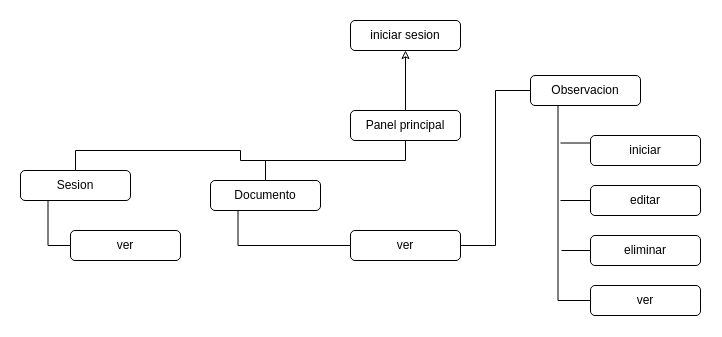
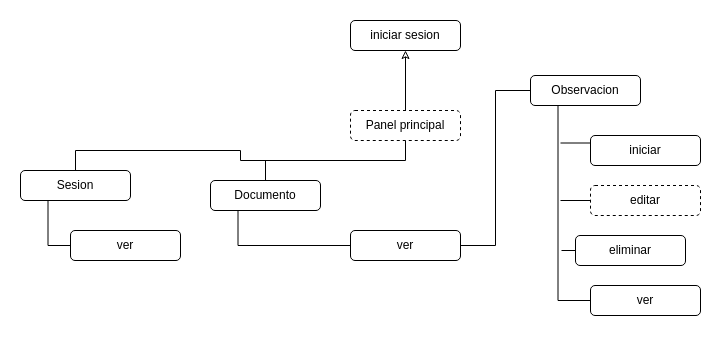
- <mxCell id="5" value="Panel principal" style="rounded=1;whiteSpace=wrap;html=1;" parent="1" vertex="1"><mxGeometry x="350" y="110" width="110" height="30" as="geometry" /></mxCell>
+ <mxCell id="5" value="Panel principal" style="rounded=1;whiteSpace=wrap;html=1;dashed=1;" parent="1" vertex="1"><mxGeometry x="350" y="110" width="110" height="30" as="geometry" /></mxCell>
- <mxCell id="19" value="editar" style="rounded=1;whiteSpace=wrap;html=1;" parent="1" vertex="1"><mxGeometry x="590" y="185" width="110" height="30" as="geometry" /></mxCell>
+ <mxCell id="19" value="editar" style="rounded=1;whiteSpace=wrap;html=1;dashed=1;" parent="1" vertex="1"><mxGeometry x="590" y="185" width="110" height="30" as="geometry" /></mxCell>
- <mxCell id="21" value="eliminar" style="rounded=1;whiteSpace=wrap;html=1;" parent="1" vertex="1"><mxGeometry x="590" y="235" width="110" height="30" as="geometry" /></mxCell>
+ <mxCell id="21" value="eliminar" style="rounded=1;whiteSpace=wrap;html=1;" parent="1" vertex="1"><mxGeometry x="575" y="235" width="110" height="30" as="geometry" /></mxCell>
